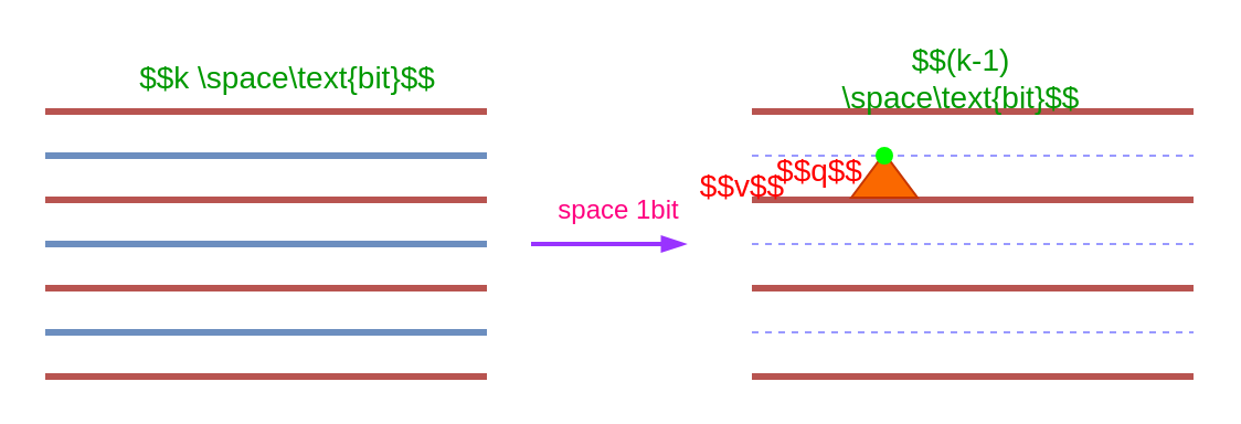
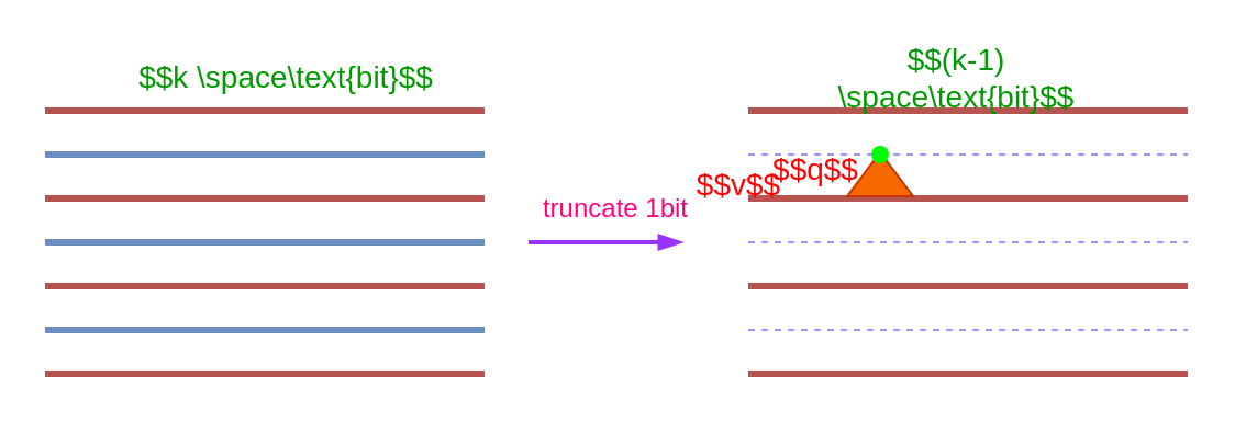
- <mxCell id="20" value="&lt;font style=&quot;color: rgb(255, 0, 128);&quot;&gt;space 1bit&lt;/font&gt;" style="text;html=1;align=center;verticalAlign=middle;whiteSpace=wrap;rounded=0;" parent="1" vertex="1"><mxGeometry x="240" y="80" width="80" height="30" as="geometry" /></mxCell>
+ <mxCell id="20" value="&lt;font style=&quot;color: rgb(255, 0, 128);&quot;&gt;truncate 1bit&lt;/font&gt;" style="text;html=1;align=center;verticalAlign=middle;whiteSpace=wrap;rounded=0;" parent="1" vertex="1"><mxGeometry x="240" y="80" width="80" height="30" as="geometry" /></mxCell>
